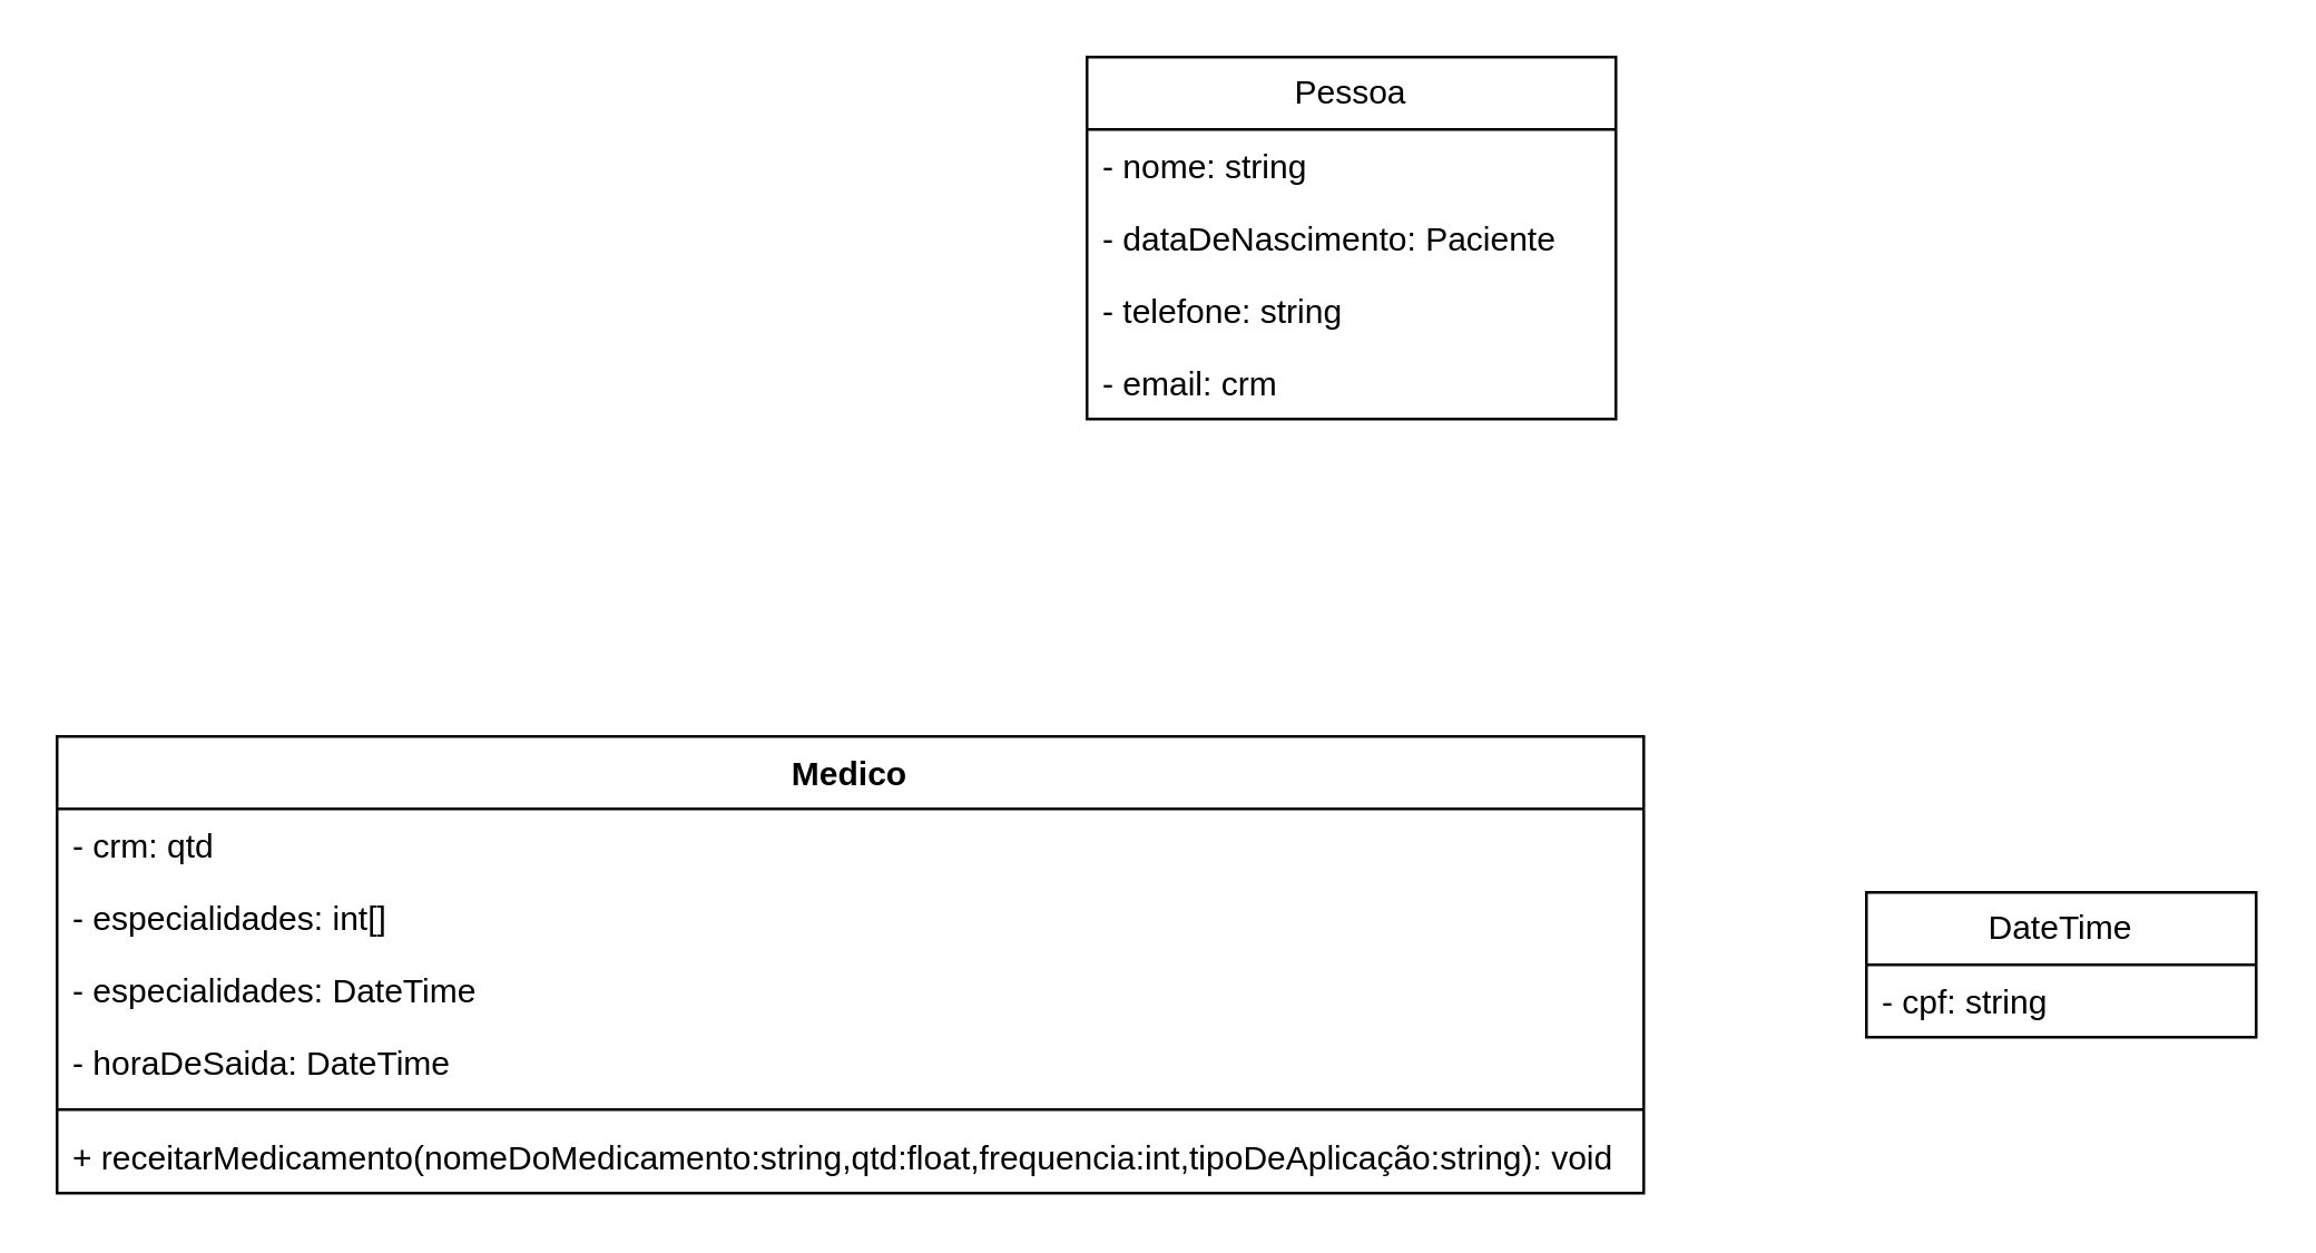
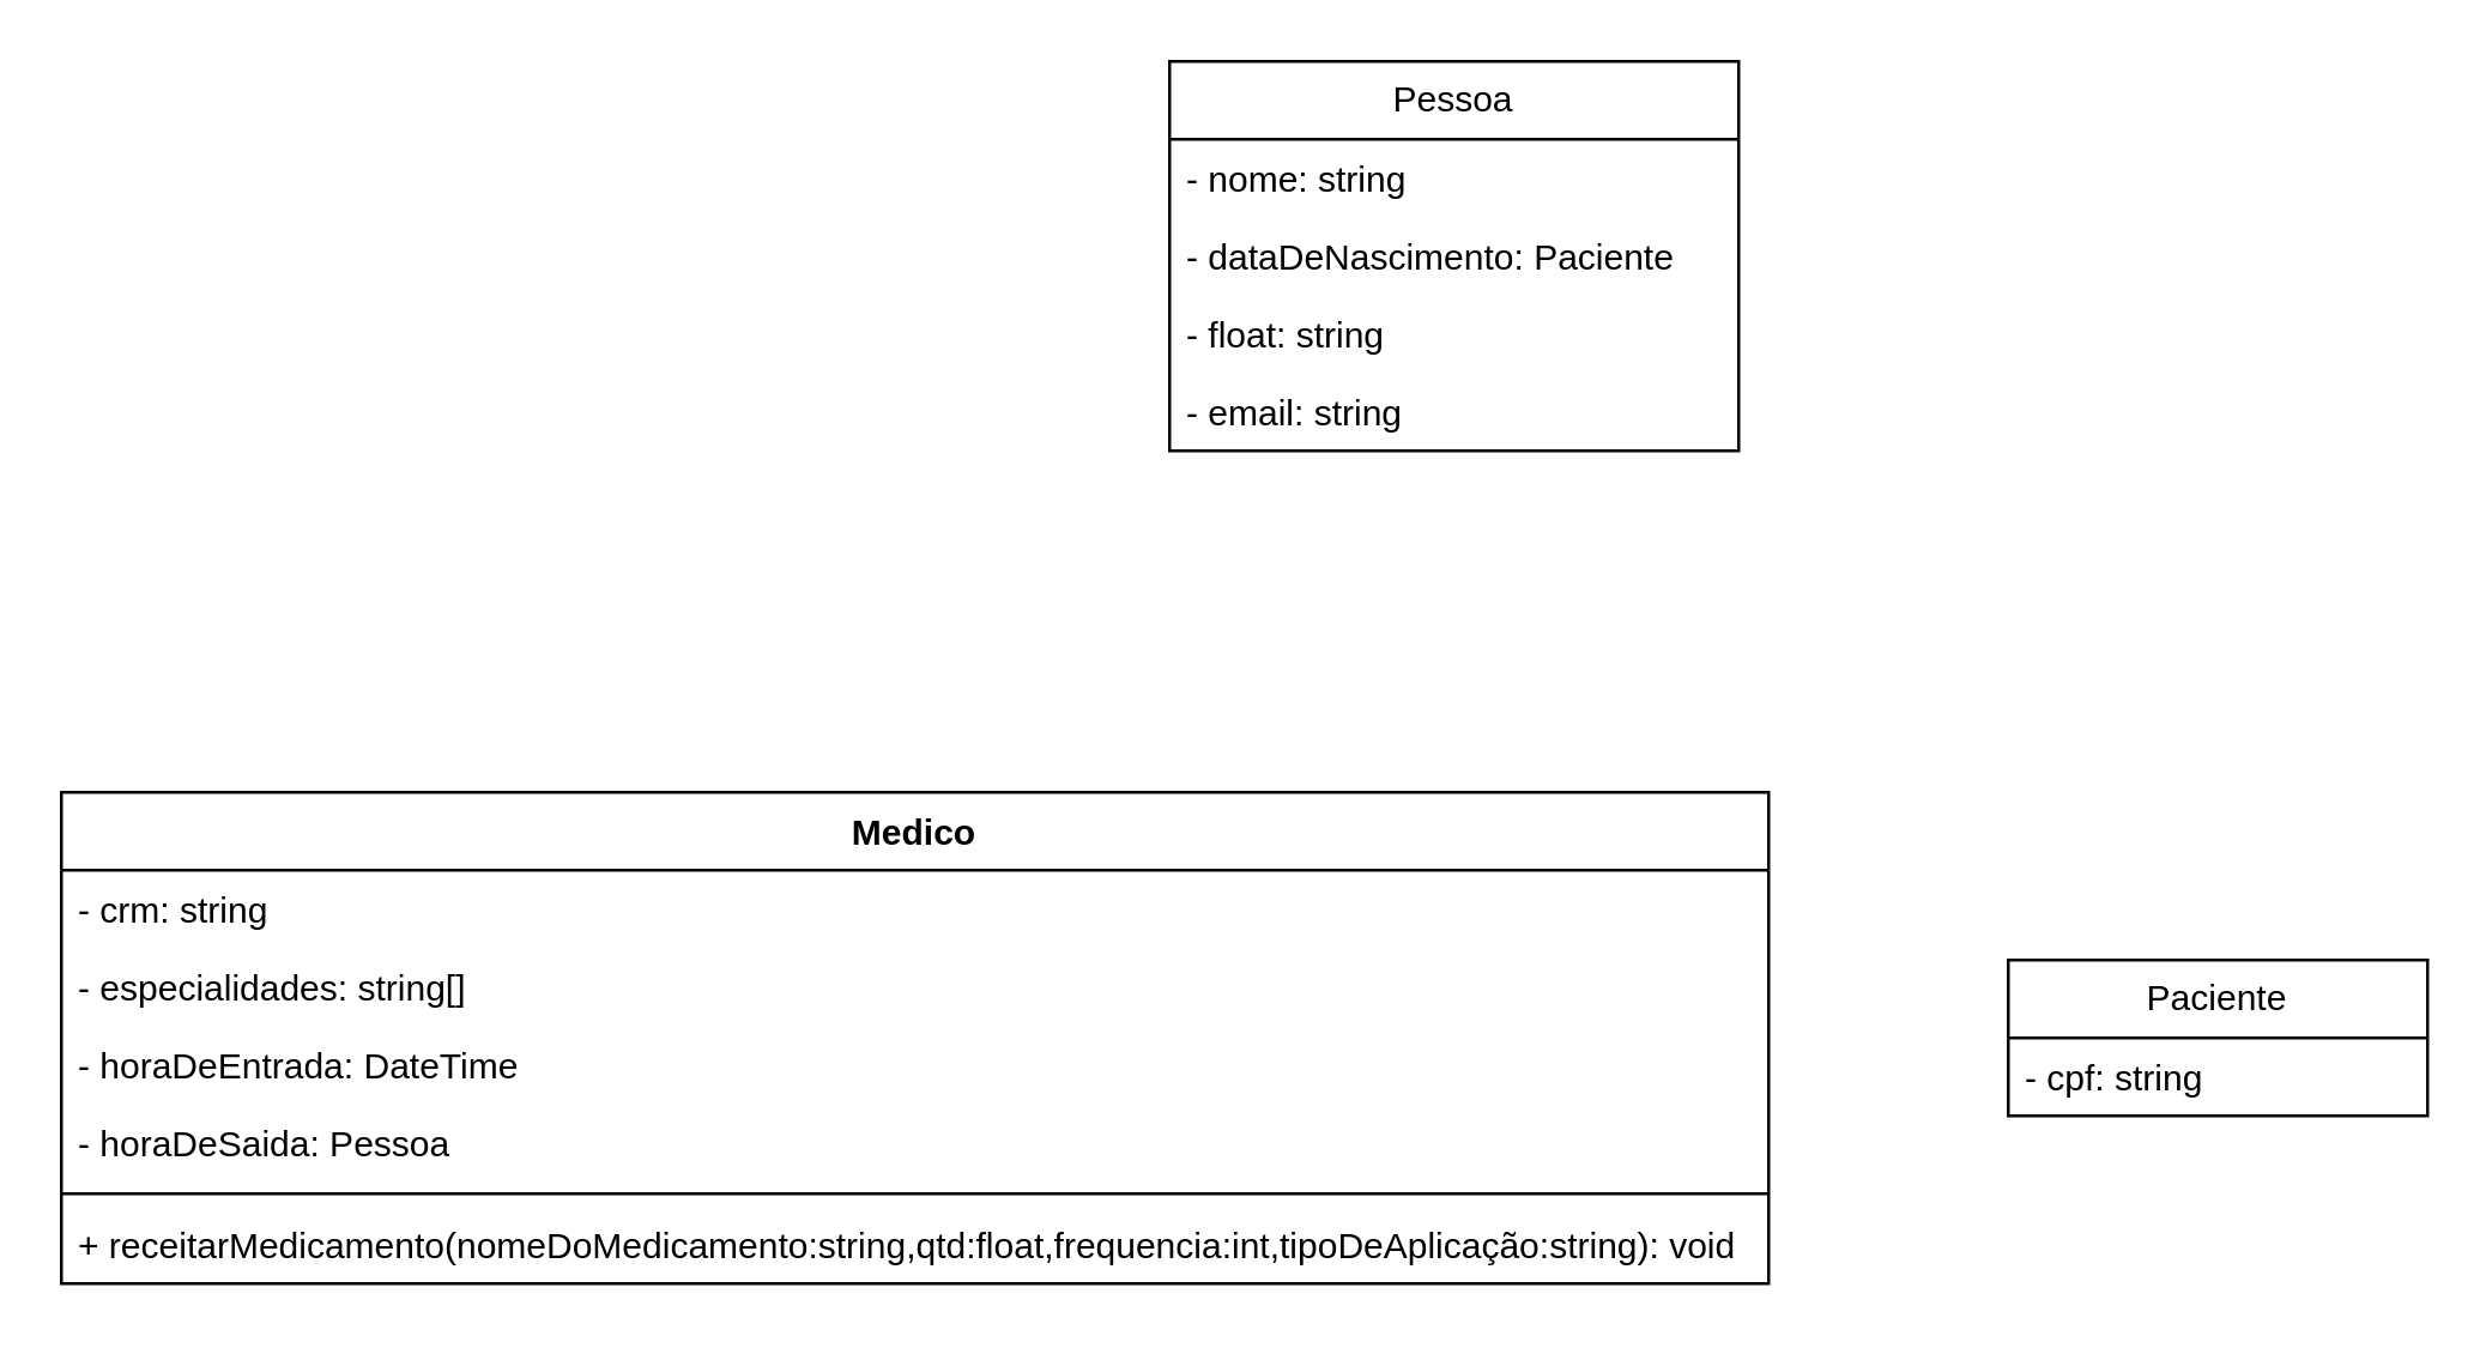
- <mxCell id="14" value="- telefone: string" style="text;strokeColor=none;fillColor=none;align=left;verticalAlign=top;spacingLeft=4;spacingRight=4;overflow=hidden;rotatable=0;points=[[0,0.5],[1,0.5]];portConstraint=eastwest;whiteSpace=wrap;html=1;" vertex="1" parent="11"><mxGeometry y="78" width="190" height="26" as="geometry" /></mxCell>
+ <mxCell id="14" value="- float: string" style="text;strokeColor=none;fillColor=none;align=left;verticalAlign=top;spacingLeft=4;spacingRight=4;overflow=hidden;rotatable=0;points=[[0,0.5],[1,0.5]];portConstraint=eastwest;whiteSpace=wrap;html=1;" vertex="1" parent="11"><mxGeometry y="78" width="190" height="26" as="geometry" /></mxCell>
- <mxCell id="15" value="- email: crm" style="text;strokeColor=none;fillColor=none;align=left;verticalAlign=top;spacingLeft=4;spacingRight=4;overflow=hidden;rotatable=0;points=[[0,0.5],[1,0.5]];portConstraint=eastwest;whiteSpace=wrap;html=1;" vertex="1" parent="11"><mxGeometry y="104" width="190" height="26" as="geometry" /></mxCell>
+ <mxCell id="15" value="- email: string" style="text;strokeColor=none;fillColor=none;align=left;verticalAlign=top;spacingLeft=4;spacingRight=4;overflow=hidden;rotatable=0;points=[[0,0.5],[1,0.5]];portConstraint=eastwest;whiteSpace=wrap;html=1;" vertex="1" parent="11"><mxGeometry y="104" width="190" height="26" as="geometry" /></mxCell>
- <mxCell id="3" value="- crm: qtd" style="text;strokeColor=none;fillColor=none;align=left;verticalAlign=top;spacingLeft=4;spacingRight=4;overflow=hidden;rotatable=0;points=[[0,0.5],[1,0.5]];portConstraint=eastwest;whiteSpace=wrap;html=1;" vertex="1" parent="2"><mxGeometry y="26" width="570" height="26" as="geometry" /></mxCell>
+ <mxCell id="3" value="- crm: string" style="text;strokeColor=none;fillColor=none;align=left;verticalAlign=top;spacingLeft=4;spacingRight=4;overflow=hidden;rotatable=0;points=[[0,0.5],[1,0.5]];portConstraint=eastwest;whiteSpace=wrap;html=1;" vertex="1" parent="2"><mxGeometry y="26" width="570" height="26" as="geometry" /></mxCell>
- <mxCell id="4" value="- especialidades: int[]" style="text;strokeColor=none;fillColor=none;align=left;verticalAlign=top;spacingLeft=4;spacingRight=4;overflow=hidden;rotatable=0;points=[[0,0.5],[1,0.5]];portConstraint=eastwest;whiteSpace=wrap;html=1;" vertex="1" parent="2"><mxGeometry y="52" width="570" height="26" as="geometry" /></mxCell>
+ <mxCell id="4" value="- especialidades: string[]" style="text;strokeColor=none;fillColor=none;align=left;verticalAlign=top;spacingLeft=4;spacingRight=4;overflow=hidden;rotatable=0;points=[[0,0.5],[1,0.5]];portConstraint=eastwest;whiteSpace=wrap;html=1;" vertex="1" parent="2"><mxGeometry y="52" width="570" height="26" as="geometry" /></mxCell>
- <mxCell id="9" value="DateTime" style="swimlane;fontStyle=0;childLayout=stackLayout;horizontal=1;startSize=26;fillColor=none;horizontalStack=0;resizeParent=1;resizeParentMax=0;resizeLast=0;collapsible=1;marginBottom=0;whiteSpace=wrap;html=1;" vertex="1" parent="1"><mxGeometry x="670" y="320" width="140" height="52" as="geometry" /></mxCell>
+ <mxCell id="9" value="Paciente" style="swimlane;fontStyle=0;childLayout=stackLayout;horizontal=1;startSize=26;fillColor=none;horizontalStack=0;resizeParent=1;resizeParentMax=0;resizeLast=0;collapsible=1;marginBottom=0;whiteSpace=wrap;html=1;" vertex="1" parent="1"><mxGeometry x="670" y="320" width="140" height="52" as="geometry" /></mxCell>
- <mxCell id="5" value="- especialidades: DateTime" style="text;strokeColor=none;fillColor=none;align=left;verticalAlign=top;spacingLeft=4;spacingRight=4;overflow=hidden;rotatable=0;points=[[0,0.5],[1,0.5]];portConstraint=eastwest;whiteSpace=wrap;html=1;" vertex="1" parent="2"><mxGeometry y="78" width="570" height="26" as="geometry" /></mxCell>
+ <mxCell id="5" value="- horaDeEntrada: DateTime" style="text;strokeColor=none;fillColor=none;align=left;verticalAlign=top;spacingLeft=4;spacingRight=4;overflow=hidden;rotatable=0;points=[[0,0.5],[1,0.5]];portConstraint=eastwest;whiteSpace=wrap;html=1;" vertex="1" parent="2"><mxGeometry y="78" width="570" height="26" as="geometry" /></mxCell>
- <mxCell id="6" value="- horaDeSaida: DateTime" style="text;strokeColor=none;fillColor=none;align=left;verticalAlign=top;spacingLeft=4;spacingRight=4;overflow=hidden;rotatable=0;points=[[0,0.5],[1,0.5]];portConstraint=eastwest;whiteSpace=wrap;html=1;" vertex="1" parent="2"><mxGeometry y="104" width="570" height="26" as="geometry" /></mxCell>
+ <mxCell id="6" value="- horaDeSaida: Pessoa" style="text;strokeColor=none;fillColor=none;align=left;verticalAlign=top;spacingLeft=4;spacingRight=4;overflow=hidden;rotatable=0;points=[[0,0.5],[1,0.5]];portConstraint=eastwest;whiteSpace=wrap;html=1;" vertex="1" parent="2"><mxGeometry y="104" width="570" height="26" as="geometry" /></mxCell>
